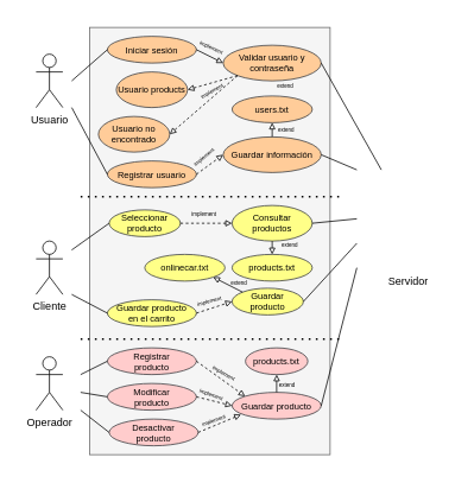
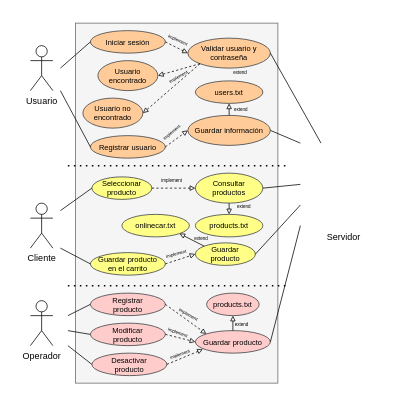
- <mxCell id="30" value="" style="endArrow=block;dashed=0;endFill=0;endSize=5;html=1;rounded=0;exitX=1;exitY=0.5;exitDx=0;exitDy=0;entryX=0;entryY=0.5;entryDx=0;entryDy=0;" edge="1" parent="1" source="5" target="6"><mxGeometry width="160" relative="1" as="geometry"><mxPoint x="130" y="160" as="sourcePoint" /><mxPoint x="290" y="160" as="targetPoint" /></mxGeometry></mxCell>
+ <mxCell id="30" value="" style="endArrow=block;dashed=1;endFill=0;endSize=5;html=1;rounded=0;exitX=1;exitY=0.5;exitDx=0;exitDy=0;entryX=0;entryY=0.5;entryDx=0;entryDy=0;" edge="1" parent="1" source="5" target="6"><mxGeometry width="160" relative="1" as="geometry"><mxPoint x="130" y="160" as="sourcePoint" /><mxPoint x="290" y="160" as="targetPoint" /></mxGeometry></mxCell>
- <mxCell id="8" value="Usuario products" style="ellipse;whiteSpace=wrap;html=1;fontSize=10;fillColor=#ffcc99;strokeColor=#36393d;" vertex="1" parent="1"><mxGeometry x="130" y="80" width="80" height="40" as="geometry" /></mxCell>
+ <mxCell id="8" value="Usuario encontrado" style="ellipse;whiteSpace=wrap;html=1;fontSize=10;fillColor=#ffcc99;strokeColor=#36393d;" vertex="1" parent="1"><mxGeometry x="130" y="80" width="80" height="40" as="geometry" /></mxCell>
